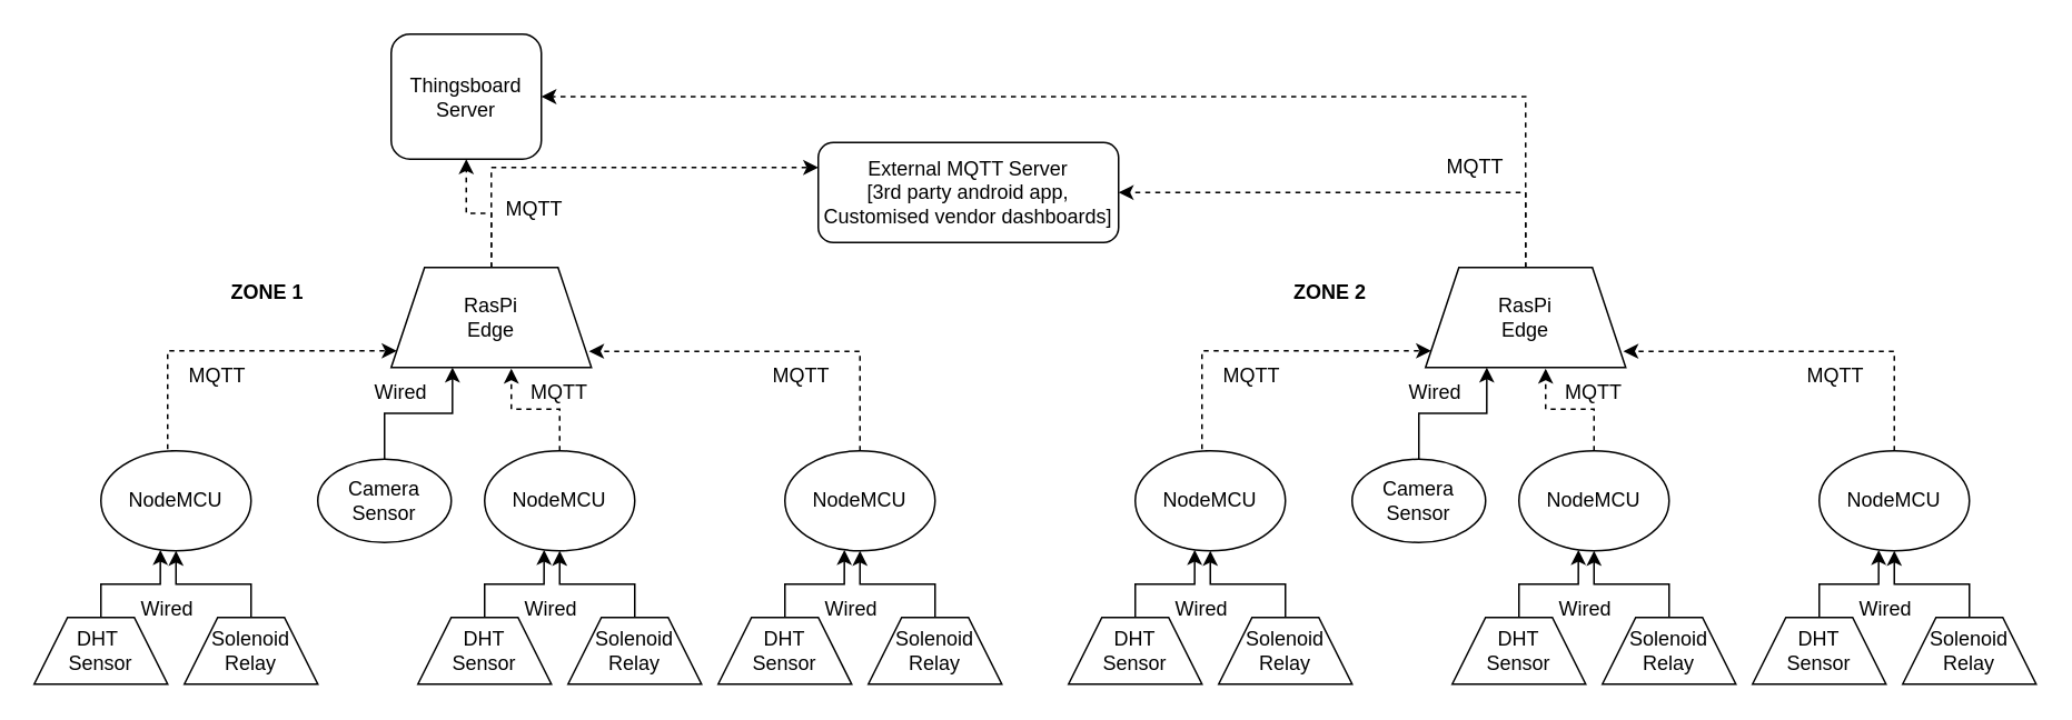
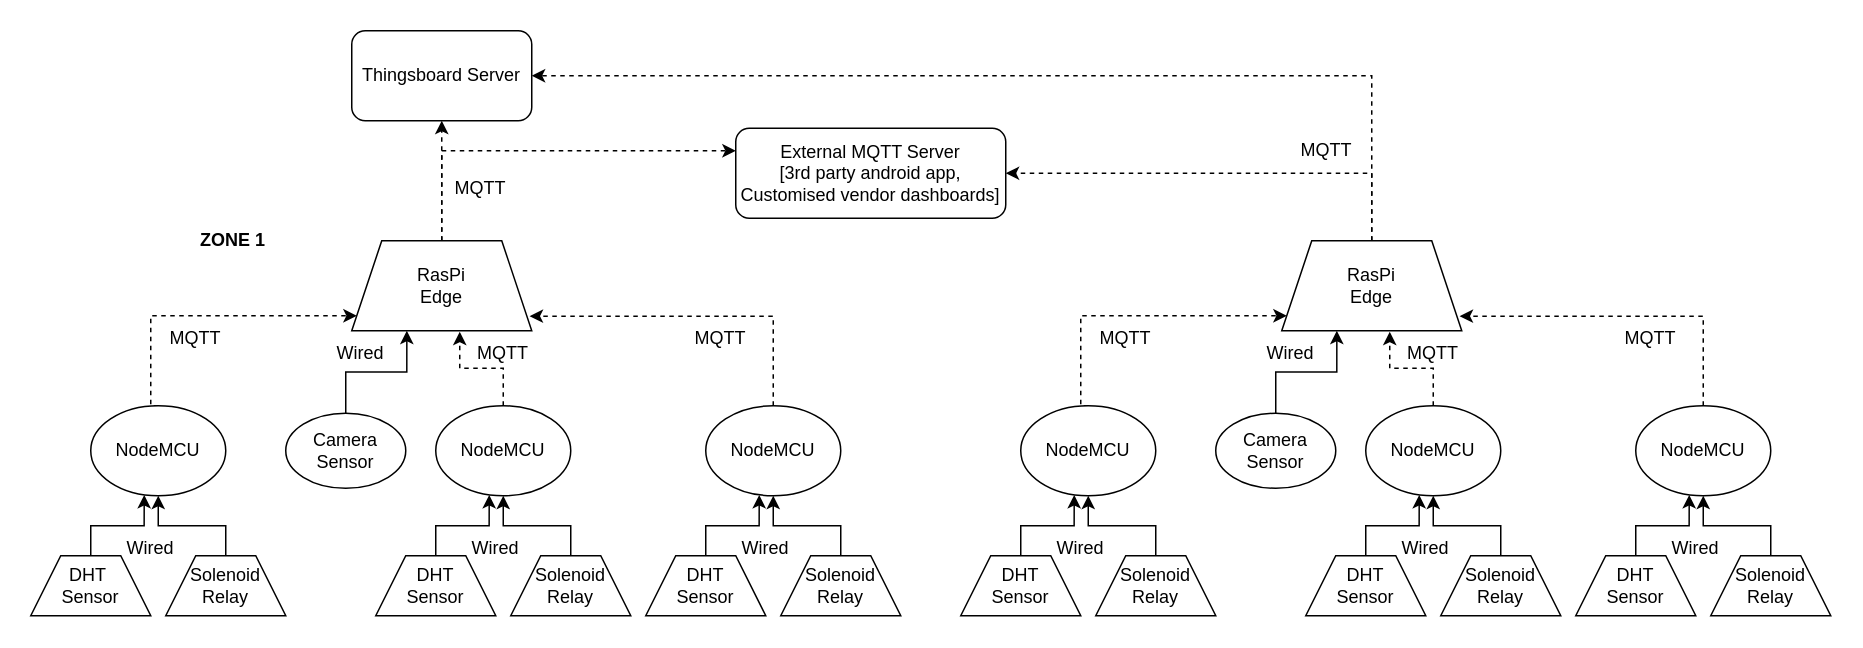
- <mxCell id="2" value="Thingsboard Server" style="rounded=1;whiteSpace=wrap;html=1;" vertex="1" parent="1"><mxGeometry x="234" y="20" width="90" height="75" as="geometry" /></mxCell>
+ <mxCell id="2" value="Thingsboard Server" style="rounded=1;whiteSpace=wrap;html=1;" vertex="1" parent="1"><mxGeometry x="234" y="20" width="120" height="60" as="geometry" /></mxCell>
- <mxCell id="65" value="&lt;b&gt;ZONE 1&lt;/b&gt;" style="text;html=1;strokeColor=none;fillColor=none;align=center;verticalAlign=middle;whiteSpace=wrap;rounded=0;" vertex="1" parent="1"><mxGeometry x="130" y="160" width="60" height="30" as="geometry" /></mxCell>
+ <mxCell id="65" value="&lt;b&gt;ZONE 1&lt;/b&gt;" style="text;html=1;strokeColor=none;fillColor=none;align=center;verticalAlign=middle;whiteSpace=wrap;rounded=0;" vertex="1" parent="1"><mxGeometry x="125" y="145" width="60" height="30" as="geometry" /></mxCell>
- <mxCell id="66" value="&lt;b&gt;ZONE 2&lt;/b&gt;" style="text;html=1;strokeColor=none;fillColor=none;align=center;verticalAlign=middle;whiteSpace=wrap;rounded=0;" vertex="1" parent="1"><mxGeometry x="767" y="160" width="60" height="30" as="geometry" /></mxCell>
